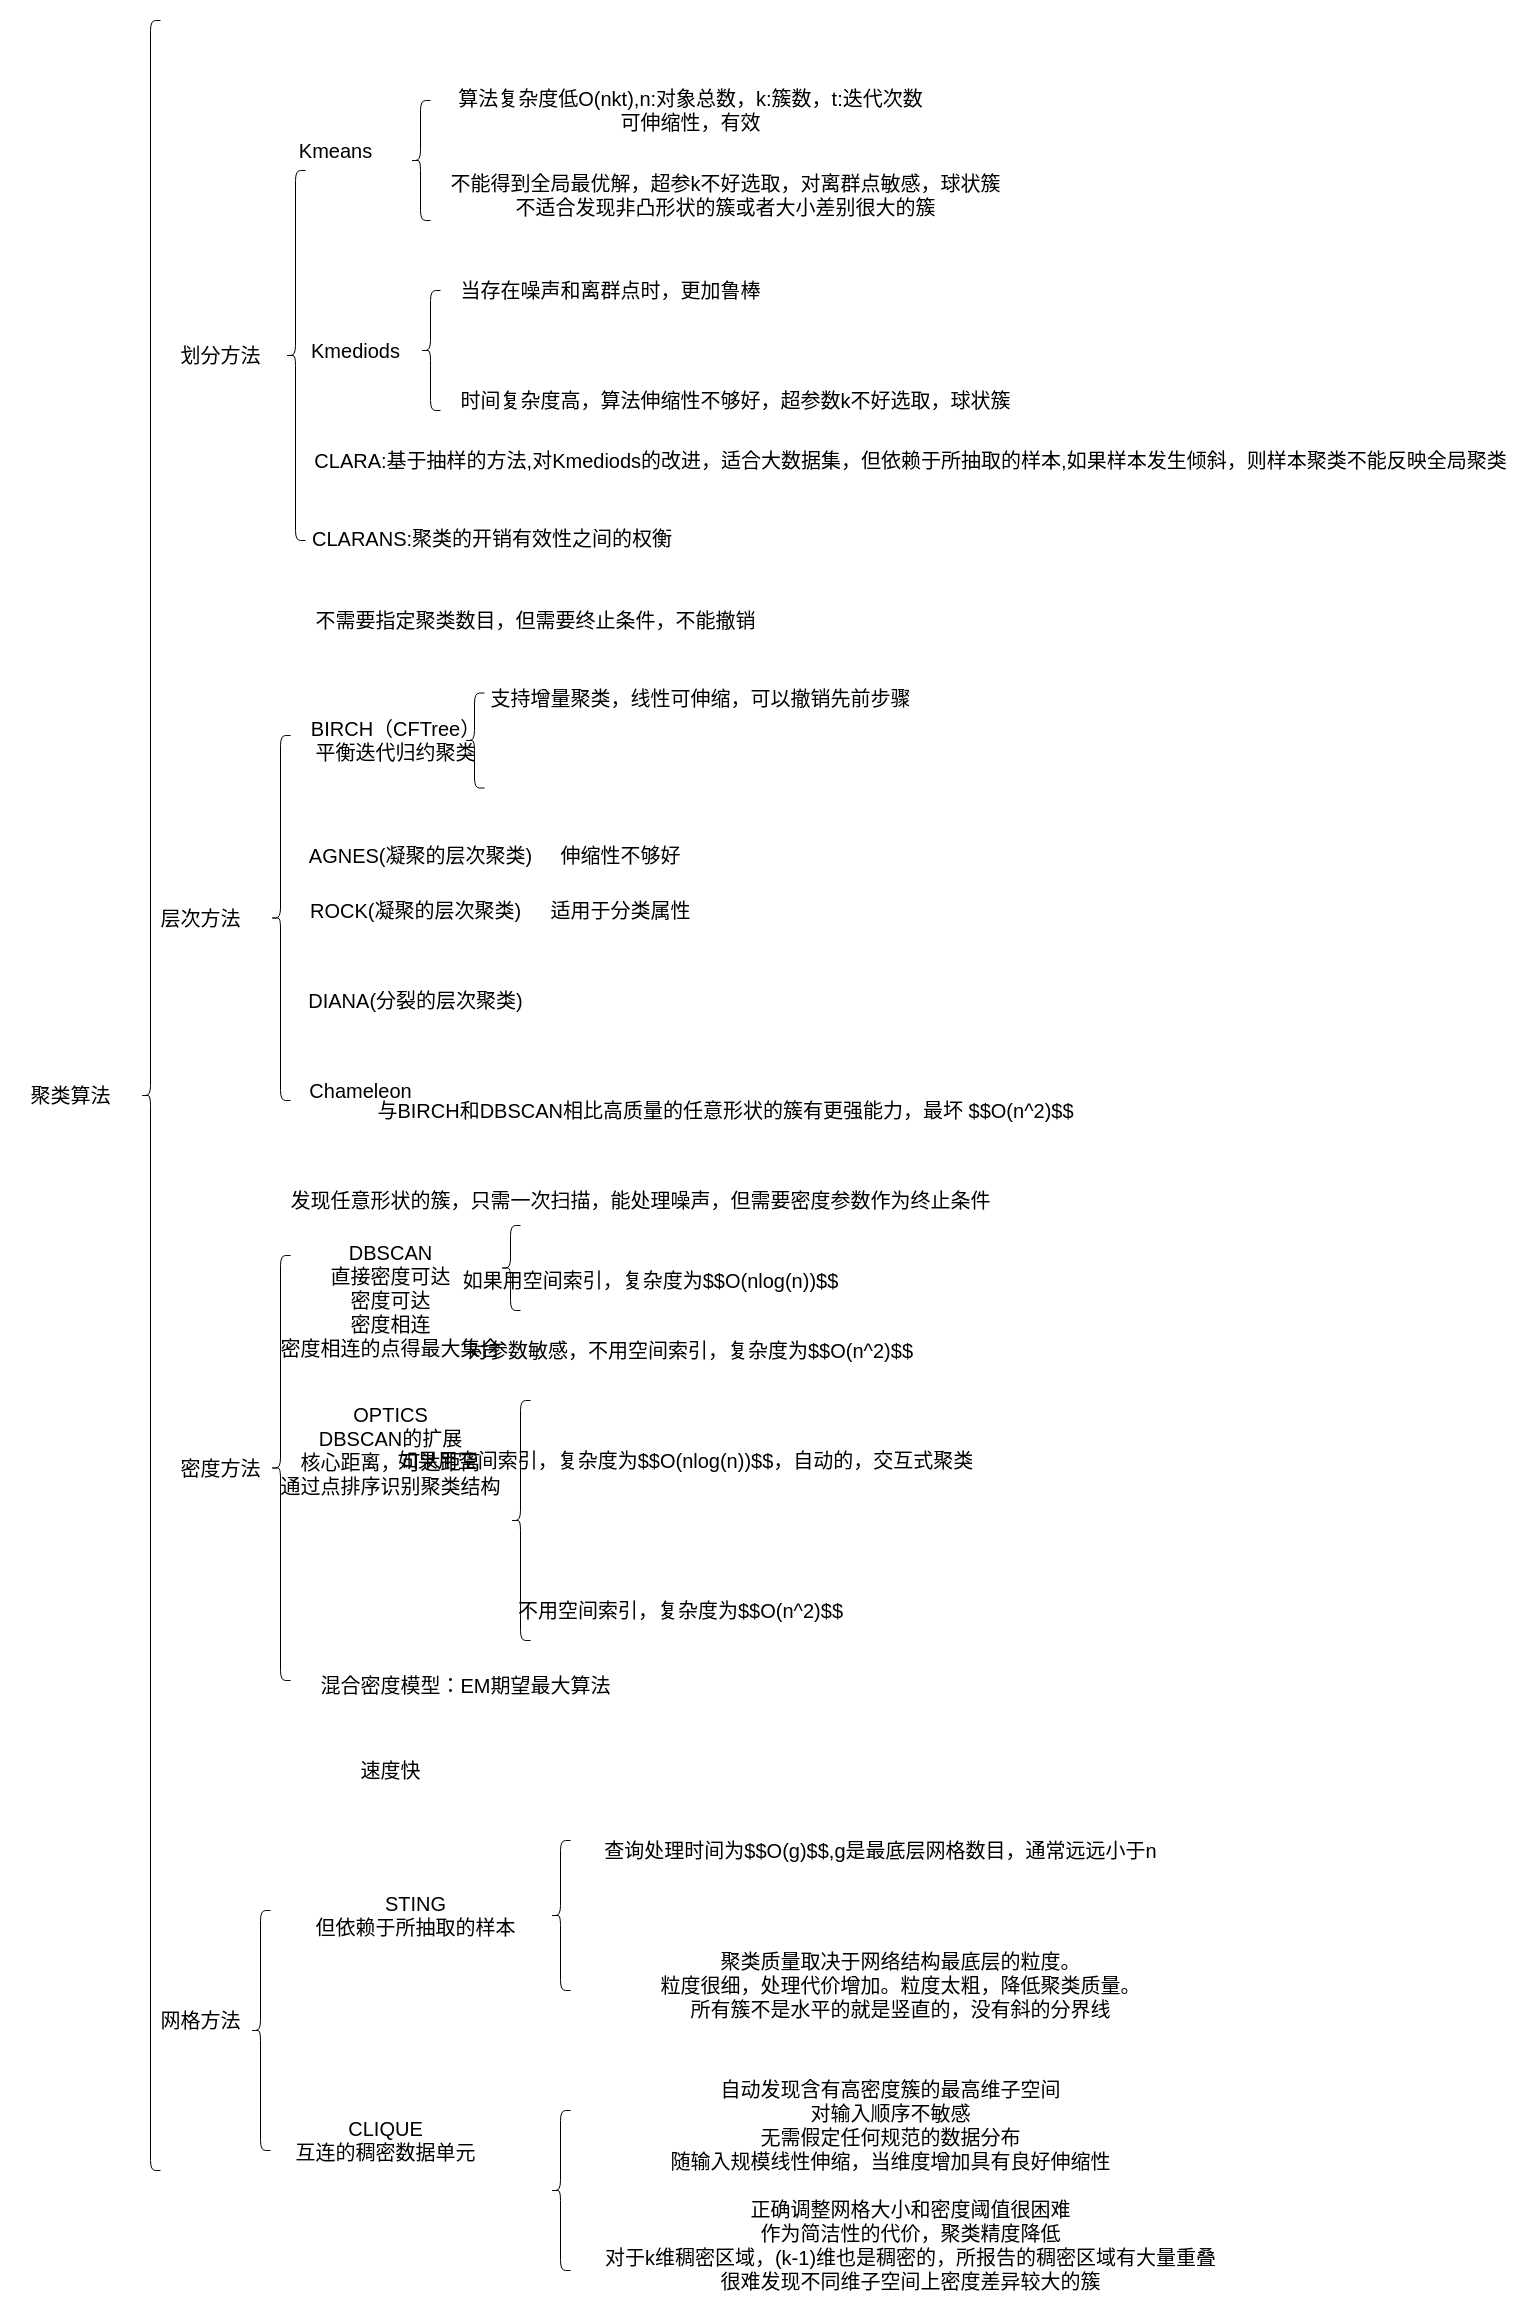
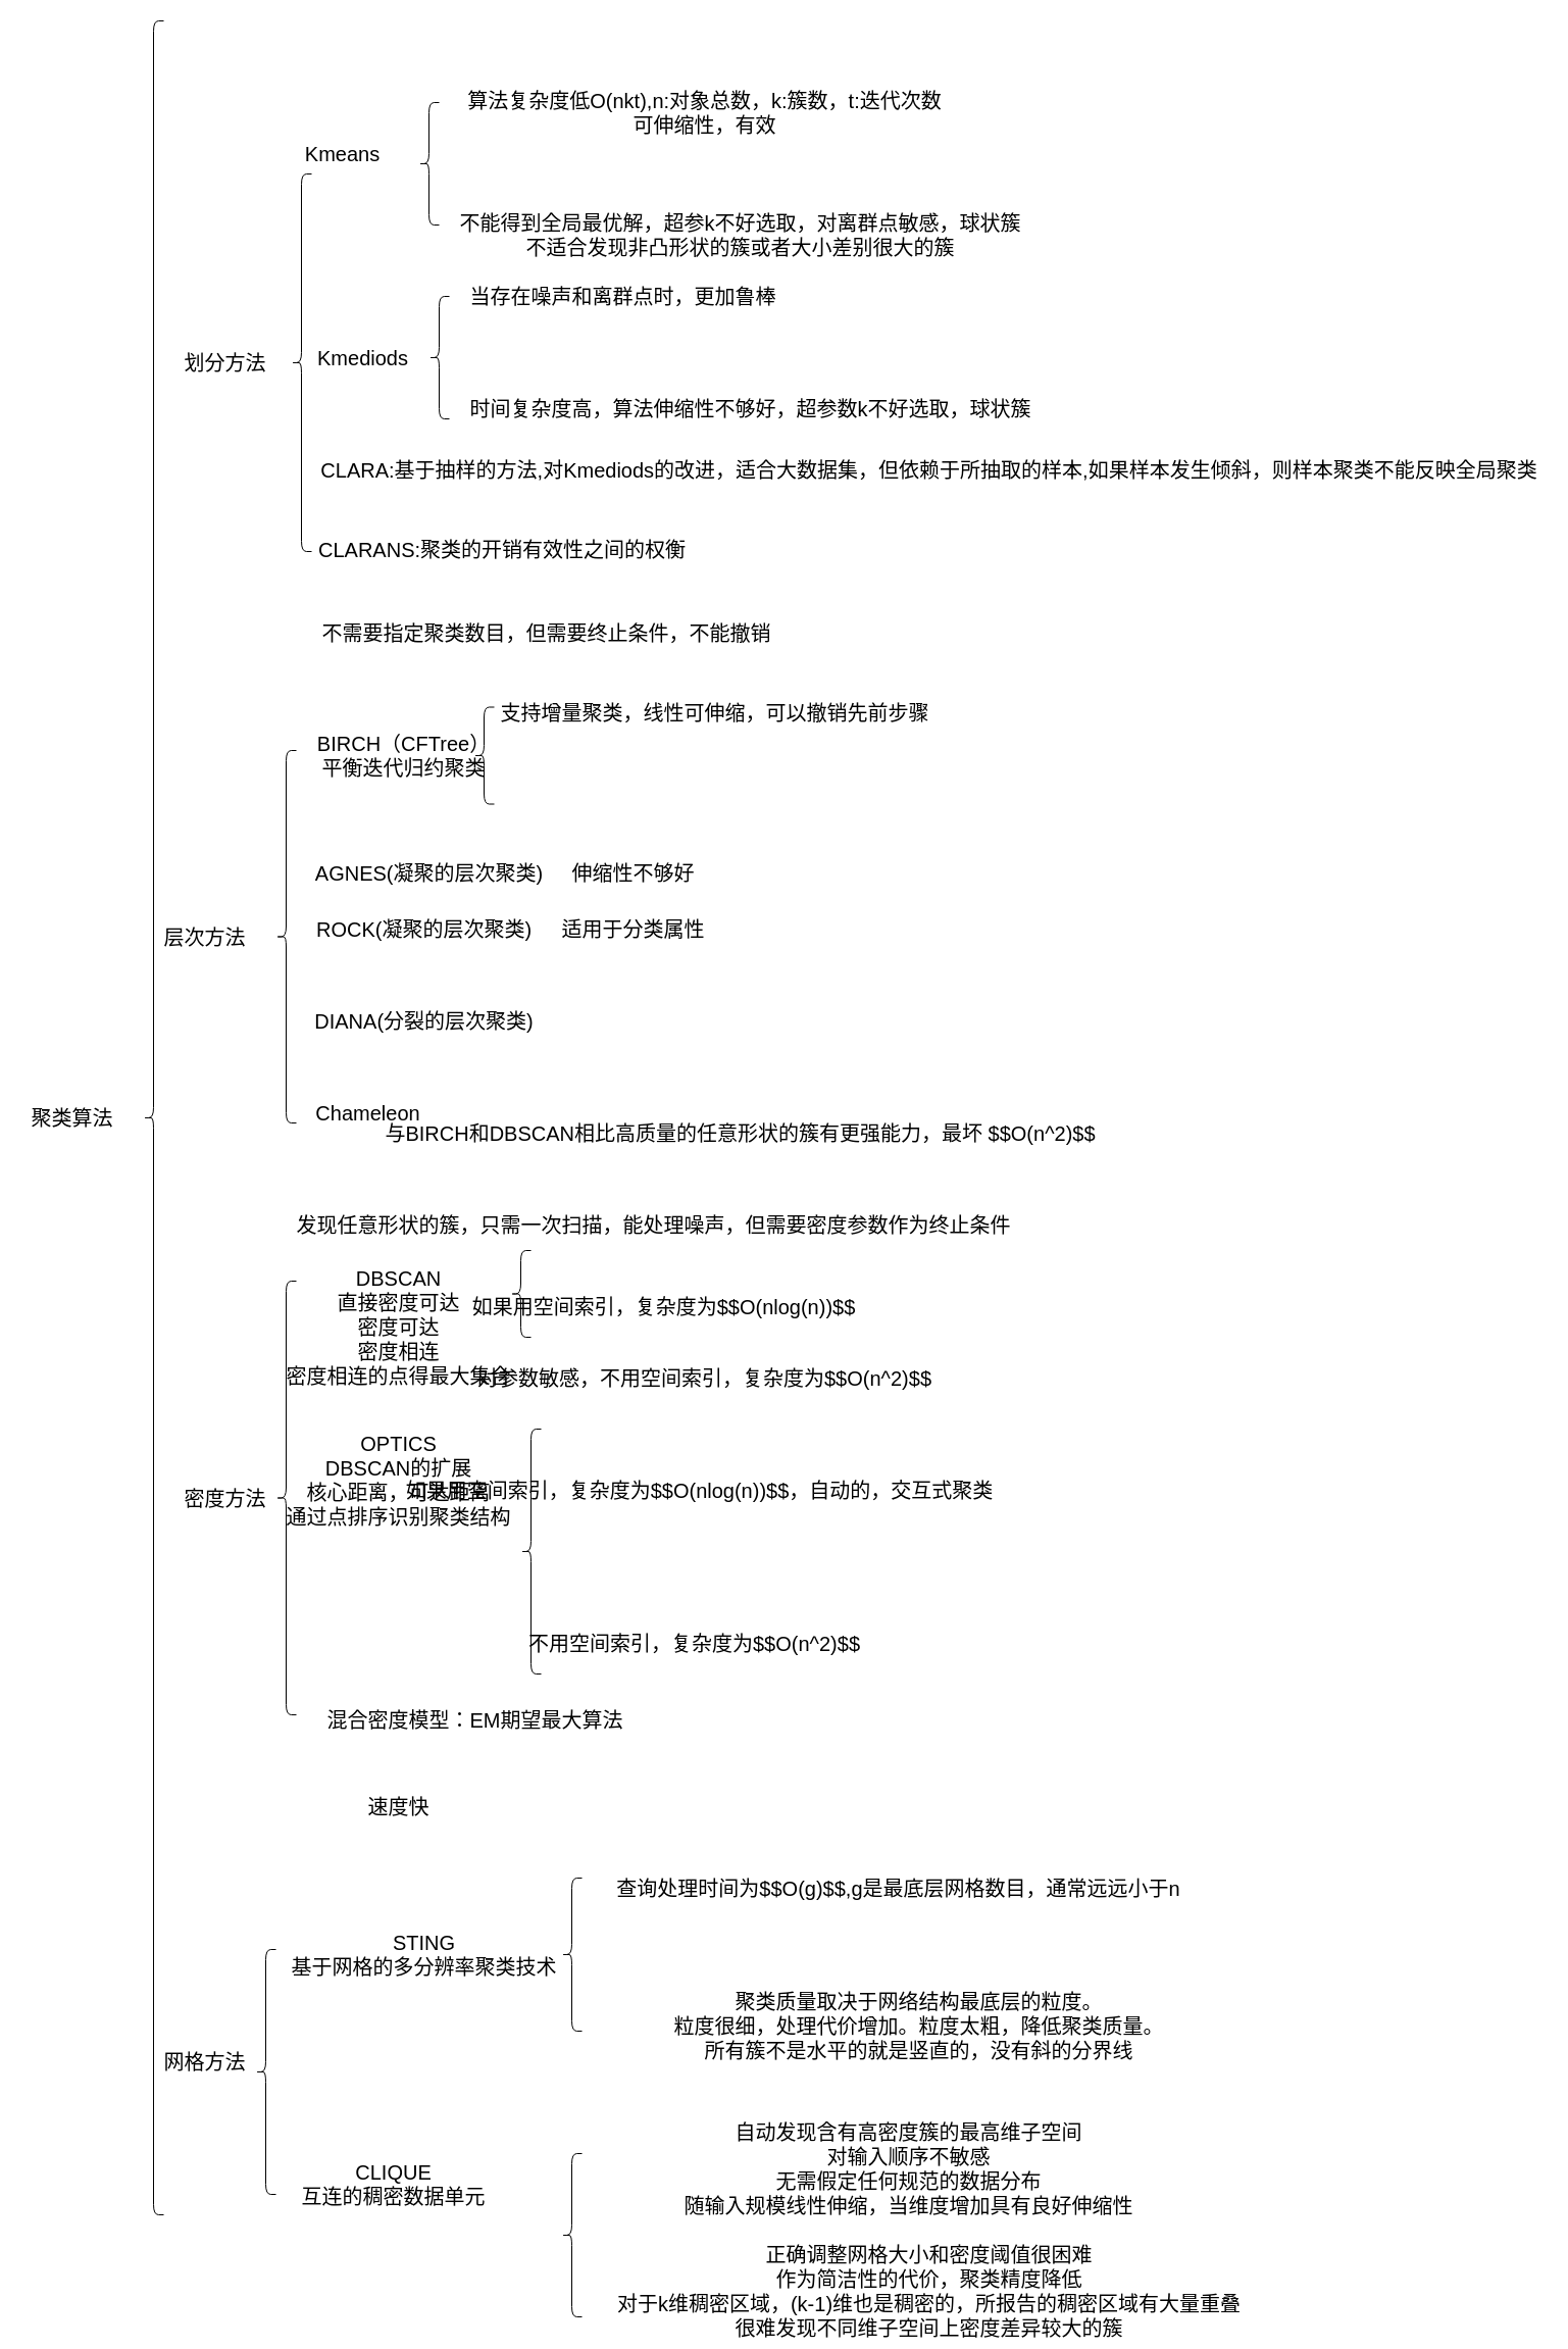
- <mxCell id="11" value="&lt;span style=&quot;font-size: 20px&quot;&gt;不能得到全局最优解，超参k不好选取，对离群点敏感，球状簇&lt;br&gt;不适合发现非凸形状的簇或者大小差别很大的簇&lt;br&gt;&lt;/span&gt;" style="text;html=1;align=center;verticalAlign=middle;resizable=0;points=[];autosize=1;" parent="1" vertex="1"><mxGeometry x="440" y="175" width="570" height="40" as="geometry" /></mxCell>
+ <mxCell id="11" value="&lt;span style=&quot;font-size: 20px&quot;&gt;不能得到全局最优解，超参k不好选取，对离群点敏感，球状簇&lt;br&gt;不适合发现非凸形状的簇或者大小差别很大的簇&lt;br&gt;&lt;/span&gt;" style="text;html=1;align=center;verticalAlign=middle;resizable=0;points=[];autosize=1;" parent="1" vertex="1"><mxGeometry x="440" y="210" width="570" height="40" as="geometry" /></mxCell>
- <mxCell id="43" value="&lt;span style=&quot;font-size: 20px&quot;&gt;STING&lt;br&gt;但依赖于所抽取的样本&lt;br&gt;&lt;/span&gt;" style="text;html=1;align=center;verticalAlign=middle;resizable=0;points=[];autosize=1;" parent="1" vertex="1"><mxGeometry x="275" y="1895" width="280" height="40" as="geometry" /></mxCell>
+ <mxCell id="43" value="&lt;span style=&quot;font-size: 20px&quot;&gt;STING&lt;br&gt;基于网格的多分辨率聚类技术&lt;br&gt;&lt;/span&gt;" style="text;html=1;align=center;verticalAlign=middle;resizable=0;points=[];autosize=1;" parent="1" vertex="1"><mxGeometry x="275" y="1895" width="280" height="40" as="geometry" /></mxCell>
